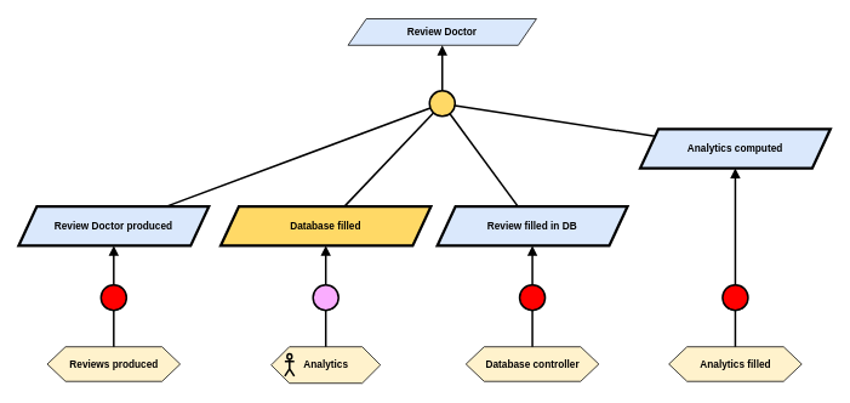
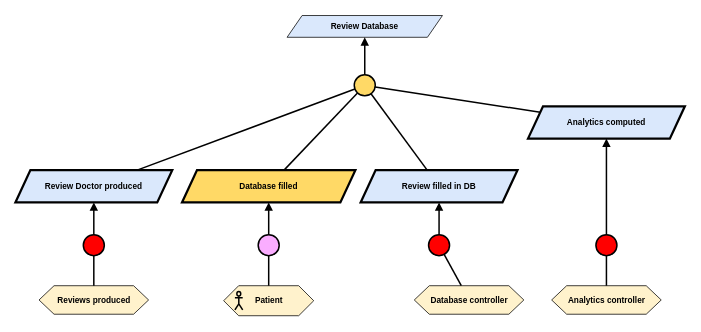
- <mxCell id="2" value="&lt;b&gt;Review Doctor&lt;/b&gt;" style="shape=parallelogram;perimeter=parallelogramPerimeter;whiteSpace=wrap;html=1;fixedSize=1;fillColor=#dae8fc;strokeColor=#000000;fontFamily=Helvetica;fontSize=11;fontColor=default;labelBackgroundColor=none;" parent="1" vertex="1"><mxGeometry x="382" y="20" width="207" height="29" as="geometry" /></mxCell>
+ <mxCell id="2" value="&lt;b&gt;Review Database&lt;/b&gt;" style="shape=parallelogram;perimeter=parallelogramPerimeter;whiteSpace=wrap;html=1;fixedSize=1;fillColor=#dae8fc;strokeColor=#000000;fontFamily=Helvetica;fontSize=11;fontColor=default;labelBackgroundColor=none;" parent="1" vertex="1"><mxGeometry x="382" y="20" width="207" height="29" as="geometry" /></mxCell>
- <mxCell id="10" value="&lt;div&gt;&lt;b&gt;Analytics&lt;/b&gt;&lt;/div&gt;" style="shape=hexagon;perimeter=hexagonPerimeter2;whiteSpace=wrap;html=1;fixedSize=1;fillColor=#FFF2CC;fontFamily=Helvetica;fontSize=11;fontColor=default;labelBackgroundColor=none;" vertex="1" parent="9"><mxGeometry width="120" height="40" as="geometry" /></mxCell>
+ <mxCell id="10" value="&lt;div&gt;&lt;b&gt;Patient&lt;/b&gt;&lt;/div&gt;" style="shape=hexagon;perimeter=hexagonPerimeter2;whiteSpace=wrap;html=1;fixedSize=1;fillColor=#FFF2CC;fontFamily=Helvetica;fontSize=11;fontColor=default;labelBackgroundColor=none;" vertex="1" parent="9"><mxGeometry width="120" height="40" as="geometry" /></mxCell>
- <mxCell id="16" value="&lt;div&gt;&lt;b&gt;Database controller&lt;/b&gt;&lt;/div&gt;" style="shape=hexagon;perimeter=hexagonPerimeter2;whiteSpace=wrap;html=1;fixedSize=1;fillColor=#FFF2CC;fontFamily=Helvetica;fontSize=11;fontColor=default;labelBackgroundColor=none;" vertex="1" parent="1"><mxGeometry x="511.5" y="380" width="146" height="38" as="geometry" /></mxCell>
+ <mxCell id="16" value="&lt;div&gt;&lt;b&gt;Database controller&lt;/b&gt;&lt;/div&gt;" style="shape=hexagon;perimeter=hexagonPerimeter2;whiteSpace=wrap;html=1;fixedSize=1;fillColor=#FFF2CC;fontFamily=Helvetica;fontSize=11;fontColor=default;labelBackgroundColor=none;" vertex="1" parent="1"><mxGeometry x="551.5" y="380" width="146" height="38" as="geometry" /></mxCell>
- <mxCell id="23" value="&lt;div&gt;&lt;b&gt;Analytics filled&lt;/b&gt;&lt;/div&gt;" style="shape=hexagon;perimeter=hexagonPerimeter2;whiteSpace=wrap;html=1;fixedSize=1;fillColor=#FFF2CC;fontFamily=Helvetica;fontSize=11;fontColor=default;labelBackgroundColor=none;" vertex="1" parent="1"><mxGeometry x="734.5" y="380" width="146" height="38" as="geometry" /></mxCell>
+ <mxCell id="23" value="&lt;div&gt;&lt;b&gt;Analytics controller&lt;/b&gt;&lt;/div&gt;" style="shape=hexagon;perimeter=hexagonPerimeter2;whiteSpace=wrap;html=1;fixedSize=1;fillColor=#FFF2CC;fontFamily=Helvetica;fontSize=11;fontColor=default;labelBackgroundColor=none;" vertex="1" parent="1"><mxGeometry x="734.5" y="380" width="146" height="38" as="geometry" /></mxCell>
